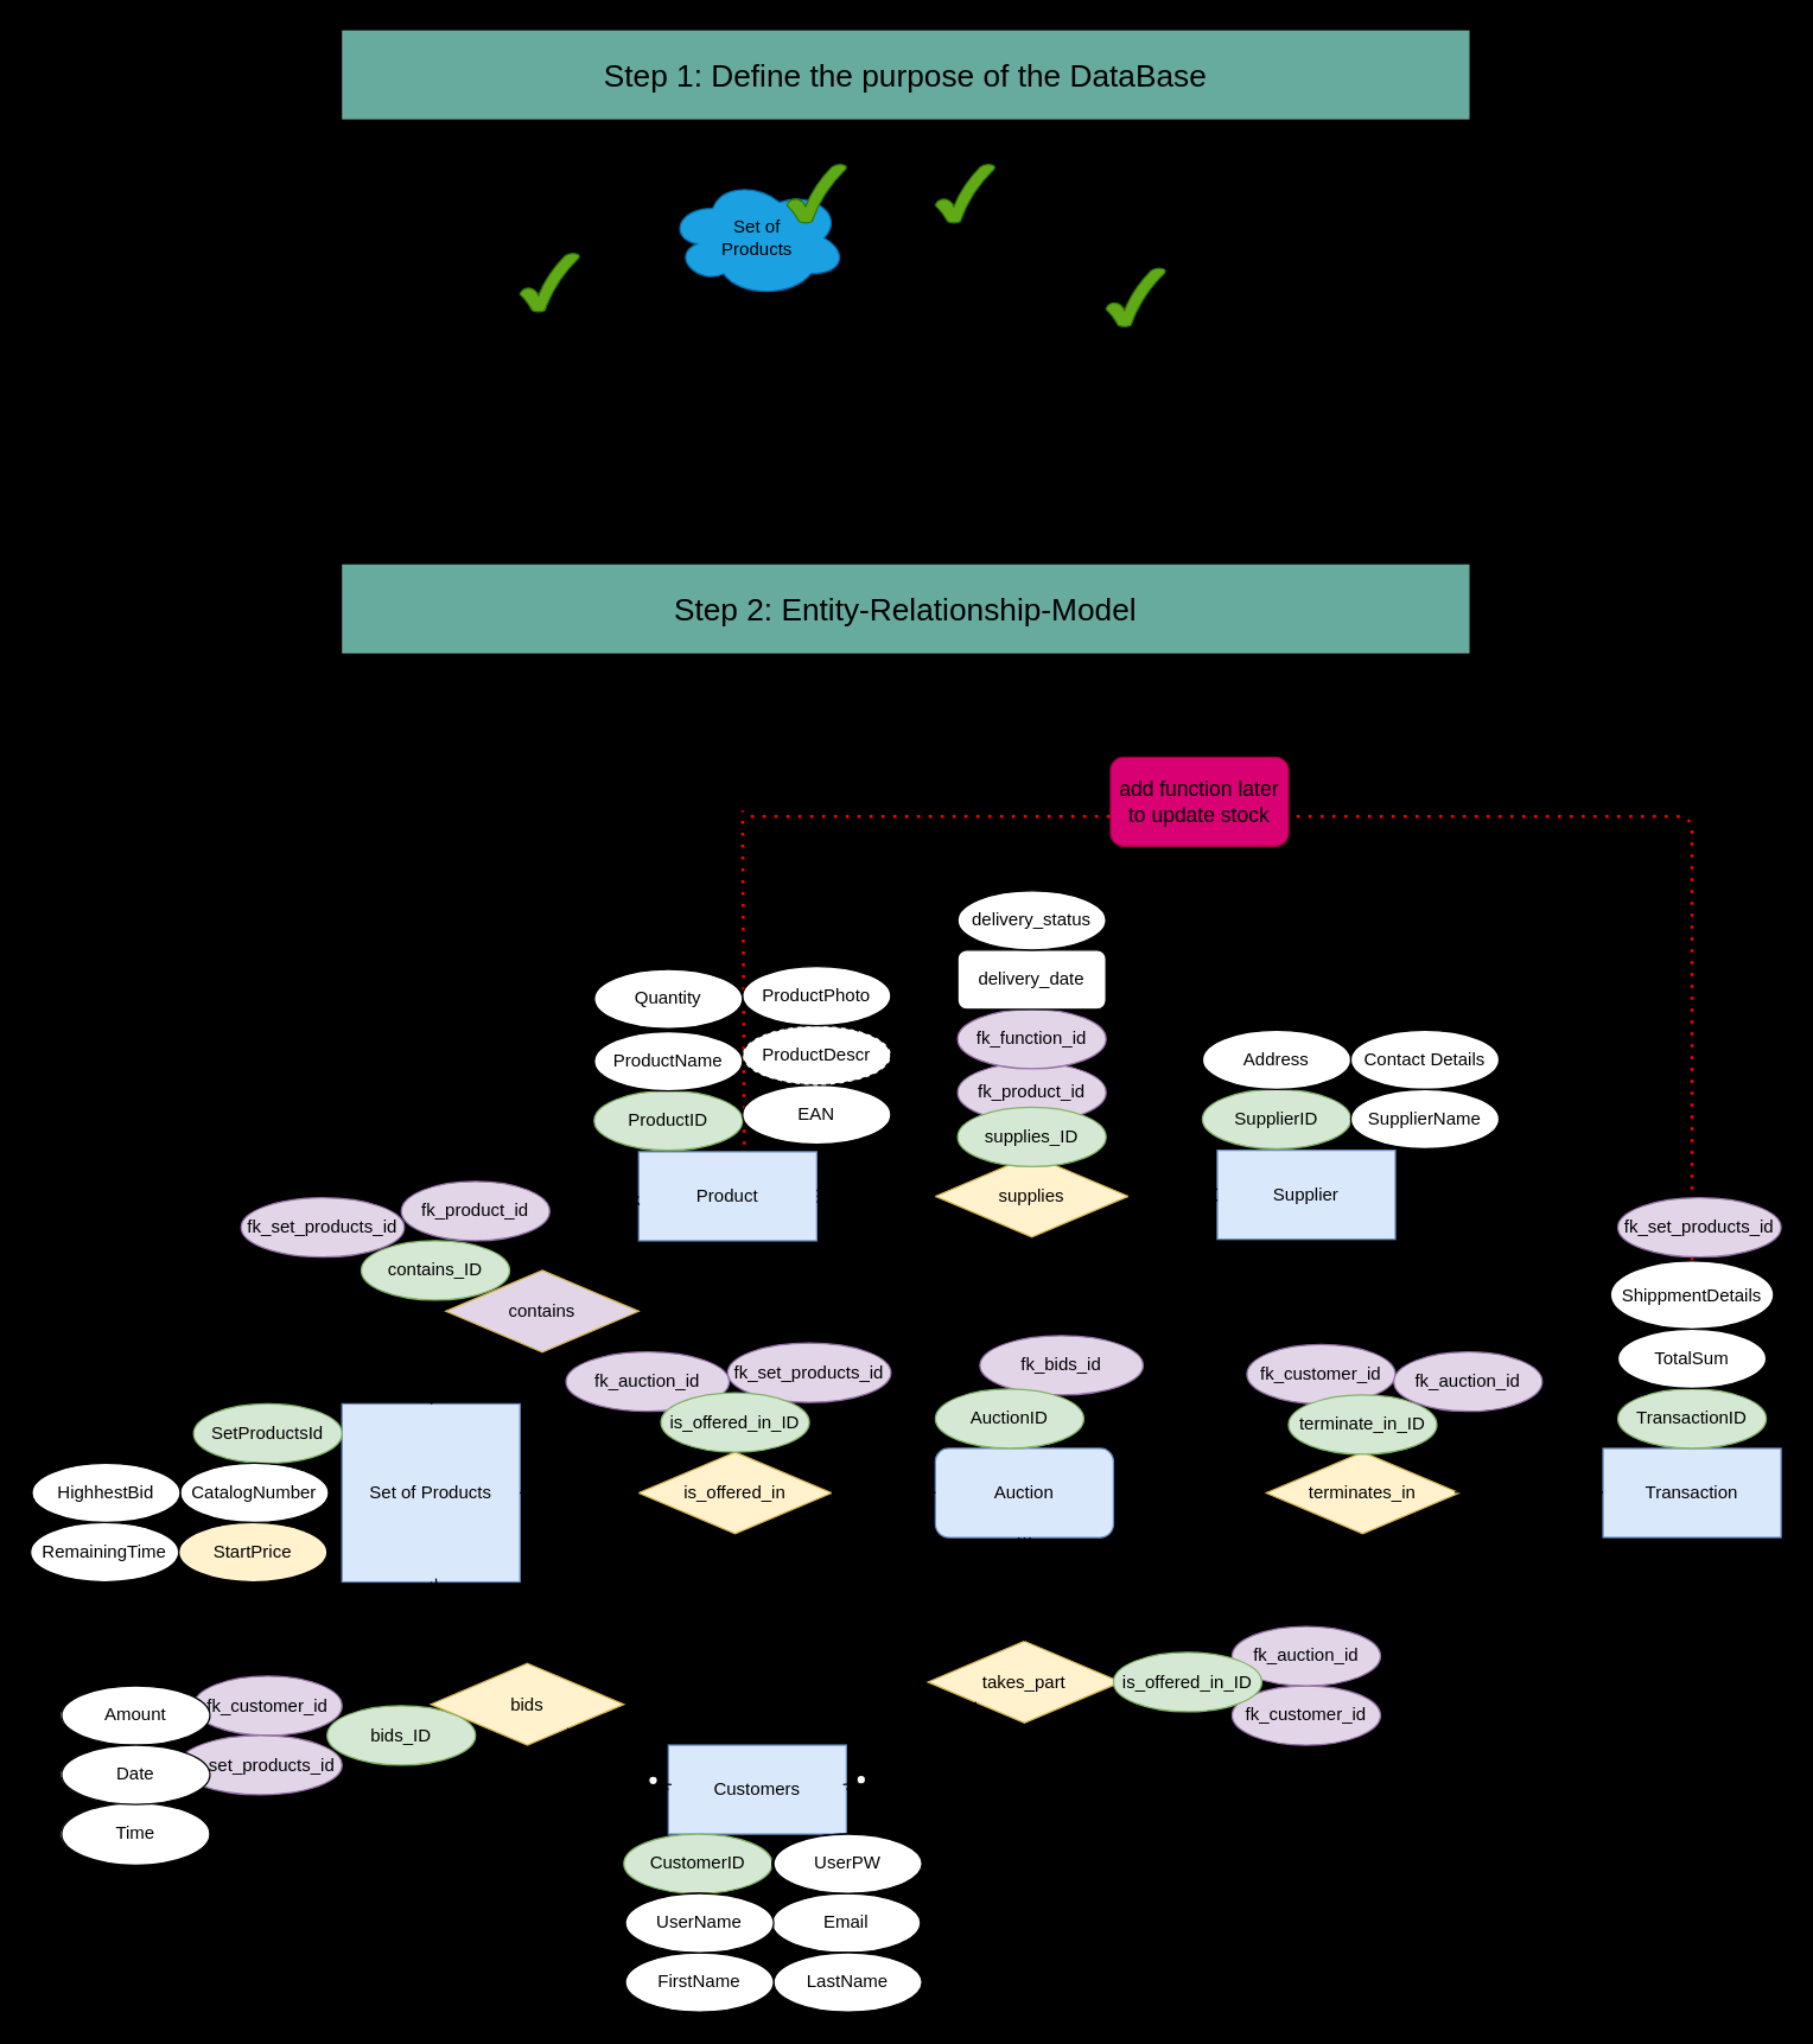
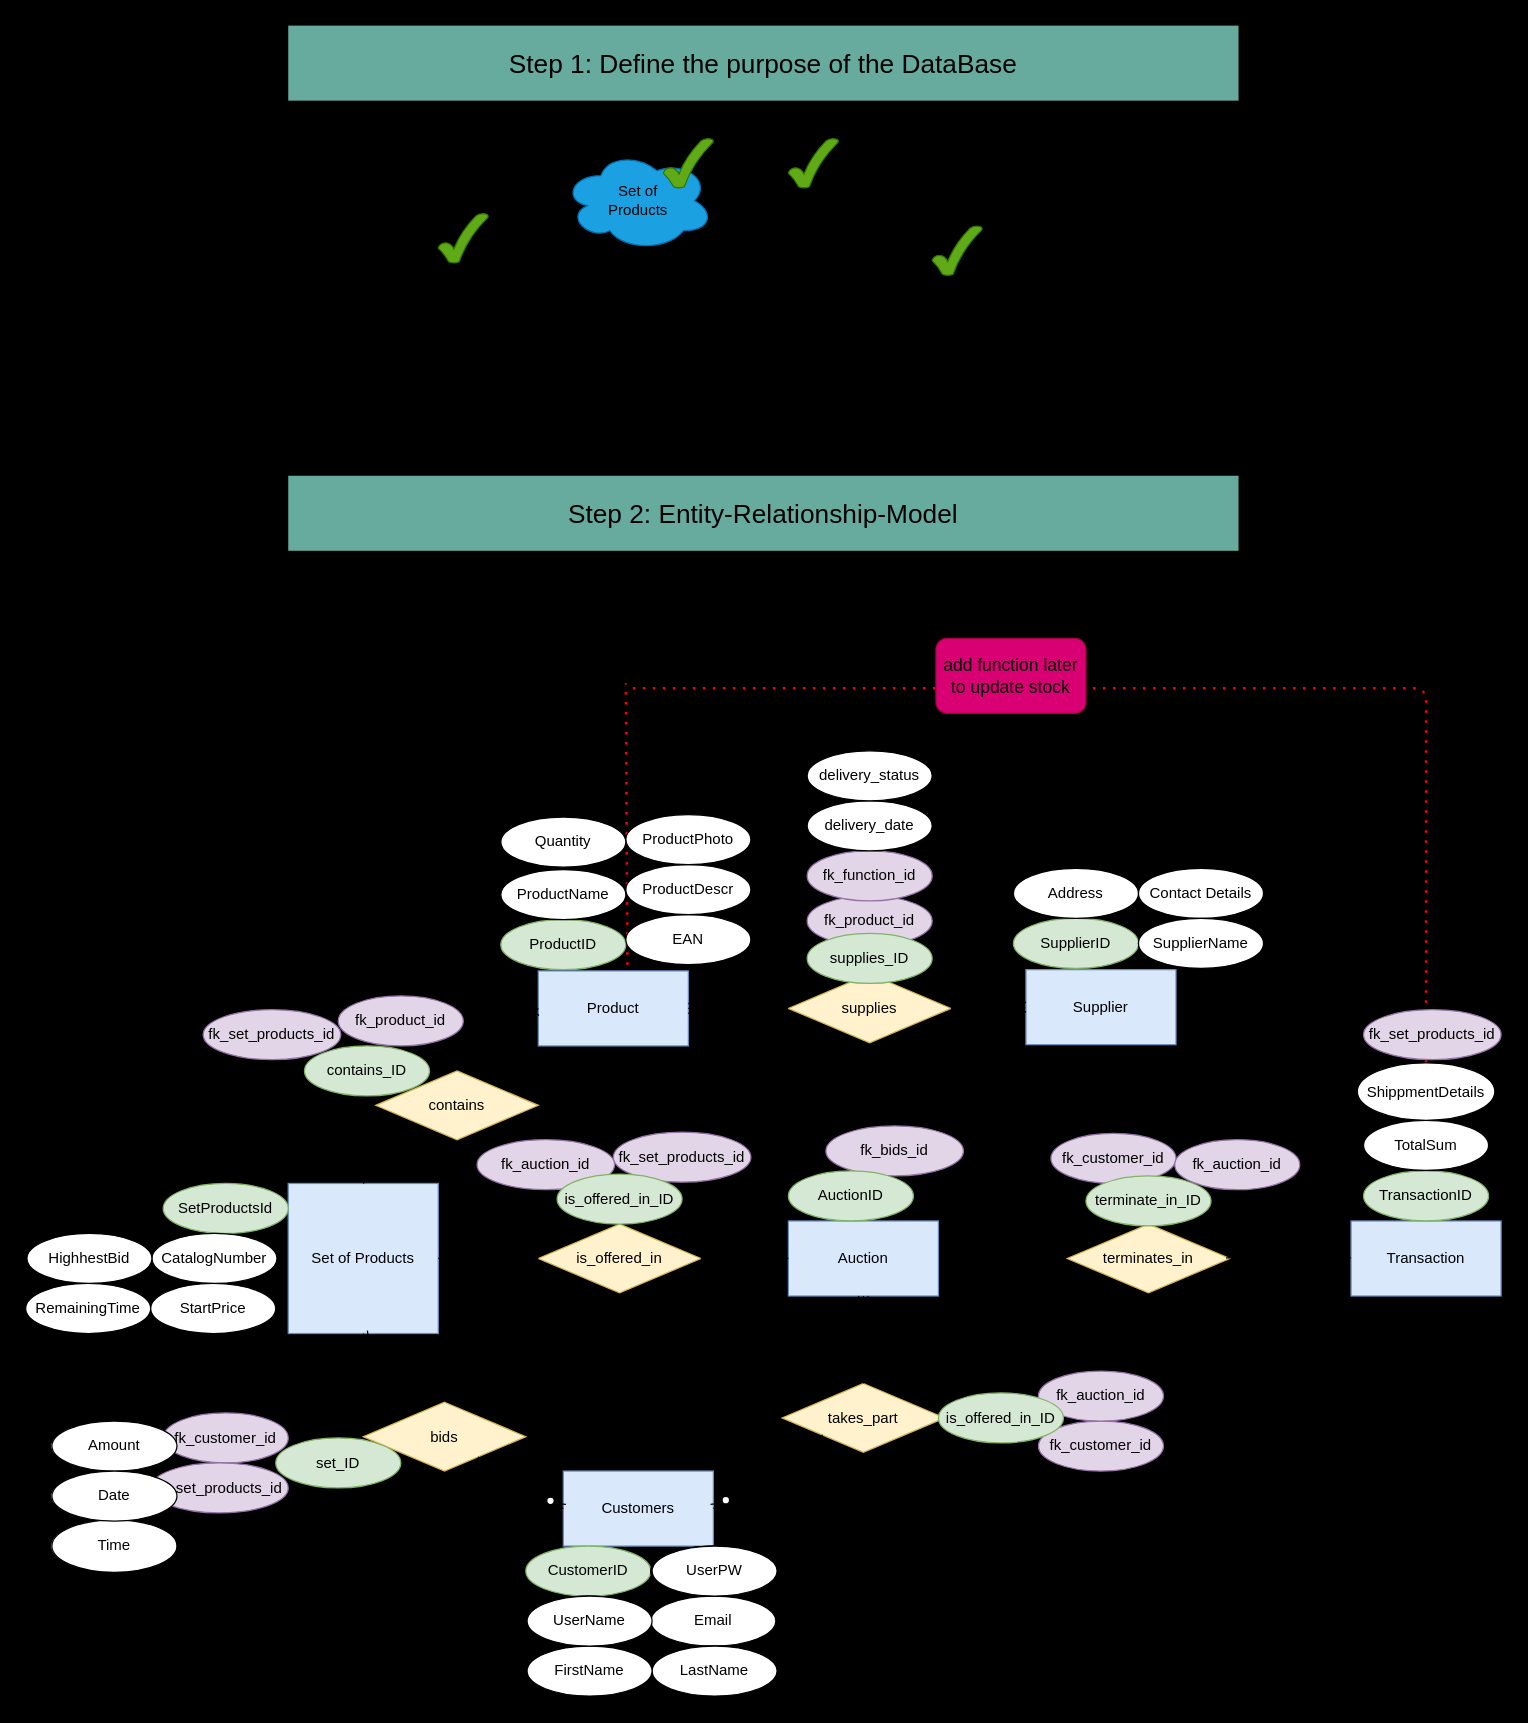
- <mxCell id="63" value="delivery_date" style="whiteSpace=wrap;html=1;align=center;fontStyle=0;labelBackgroundColor=none;fontColor=#000000;fillColor=#FFFFFF;rounded=1;" parent="1" vertex="1"><mxGeometry x="645" y="640" width="100" height="40" as="geometry" /></mxCell>
+ <mxCell id="63" value="delivery_date" style="ellipse;whiteSpace=wrap;html=1;align=center;fontStyle=0;labelBackgroundColor=none;fontColor=#000000;fillColor=#FFFFFF;" parent="1" vertex="1"><mxGeometry x="645" y="640" width="100" height="40" as="geometry" /></mxCell>
- <mxCell id="27" value="ProductDescr" style="ellipse;whiteSpace=wrap;html=1;align=center;fontStyle=0;labelBackgroundColor=none;fontColor=#000000;fillColor=#FFFFFF;dashed=1;" parent="1" vertex="1"><mxGeometry x="500" y="691" width="100" height="40" as="geometry" /></mxCell>
+ <mxCell id="27" value="ProductDescr" style="ellipse;whiteSpace=wrap;html=1;align=center;fontStyle=0;labelBackgroundColor=none;fontColor=#000000;fillColor=#FFFFFF;" parent="1" vertex="1"><mxGeometry x="500" y="691" width="100" height="40" as="geometry" /></mxCell>
- <mxCell id="45" value="contains" style="rhombus;whiteSpace=wrap;html=1;labelBackgroundColor=none;fillColor=#e1d5e7;strokeColor=#d6b656;fontColor=#000000;" parent="1" vertex="1"><mxGeometry x="300" y="856" width="130" height="55" as="geometry" /></mxCell>
+ <mxCell id="45" value="contains" style="rhombus;whiteSpace=wrap;html=1;labelBackgroundColor=none;fillColor=#fff2cc;strokeColor=#d6b656;fontColor=#000000;" parent="1" vertex="1"><mxGeometry x="300" y="856" width="130" height="55" as="geometry" /></mxCell>
- <mxCell id="66" value="Auction" style="whiteSpace=wrap;html=1;labelBackgroundColor=none;fillColor=#dae8fc;strokeColor=#6c8ebf;fontColor=#000000;rounded=1;" parent="1" vertex="1"><mxGeometry x="630" y="976" width="120" height="60" as="geometry" /></mxCell>
+ <mxCell id="66" value="Auction" style="rounded=0;whiteSpace=wrap;html=1;labelBackgroundColor=none;fillColor=#dae8fc;strokeColor=#6c8ebf;fontColor=#000000;" parent="1" vertex="1"><mxGeometry x="630" y="976" width="120" height="60" as="geometry" /></mxCell>
- <mxCell id="31" value="StartPrice" style="ellipse;whiteSpace=wrap;html=1;align=center;fontStyle=0;labelBackgroundColor=none;fontColor=#000000;fillColor=#fff2cc;" parent="1" vertex="1"><mxGeometry x="120" y="1026" width="100" height="40" as="geometry" /></mxCell>
+ <mxCell id="31" value="StartPrice" style="ellipse;whiteSpace=wrap;html=1;align=center;fontStyle=0;labelBackgroundColor=none;fontColor=#000000;fillColor=#FFFFFF;" parent="1" vertex="1"><mxGeometry x="120" y="1026" width="100" height="40" as="geometry" /></mxCell>
- <mxCell id="85" value="&lt;font&gt;bids_ID&lt;/font&gt;" style="ellipse;whiteSpace=wrap;html=1;align=center;labelBackgroundColor=none;fillColor=#d5e8d4;strokeColor=#82b366;fontColor=#000000;" parent="1" vertex="1"><mxGeometry x="220" y="1149.5" width="100" height="40" as="geometry" /></mxCell>
+ <mxCell id="85" value="&lt;font&gt;set_ID&lt;/font&gt;" style="ellipse;whiteSpace=wrap;html=1;align=center;labelBackgroundColor=none;fillColor=#d5e8d4;strokeColor=#82b366;fontColor=#000000;" parent="1" vertex="1"><mxGeometry x="220" y="1149.5" width="100" height="40" as="geometry" /></mxCell>
